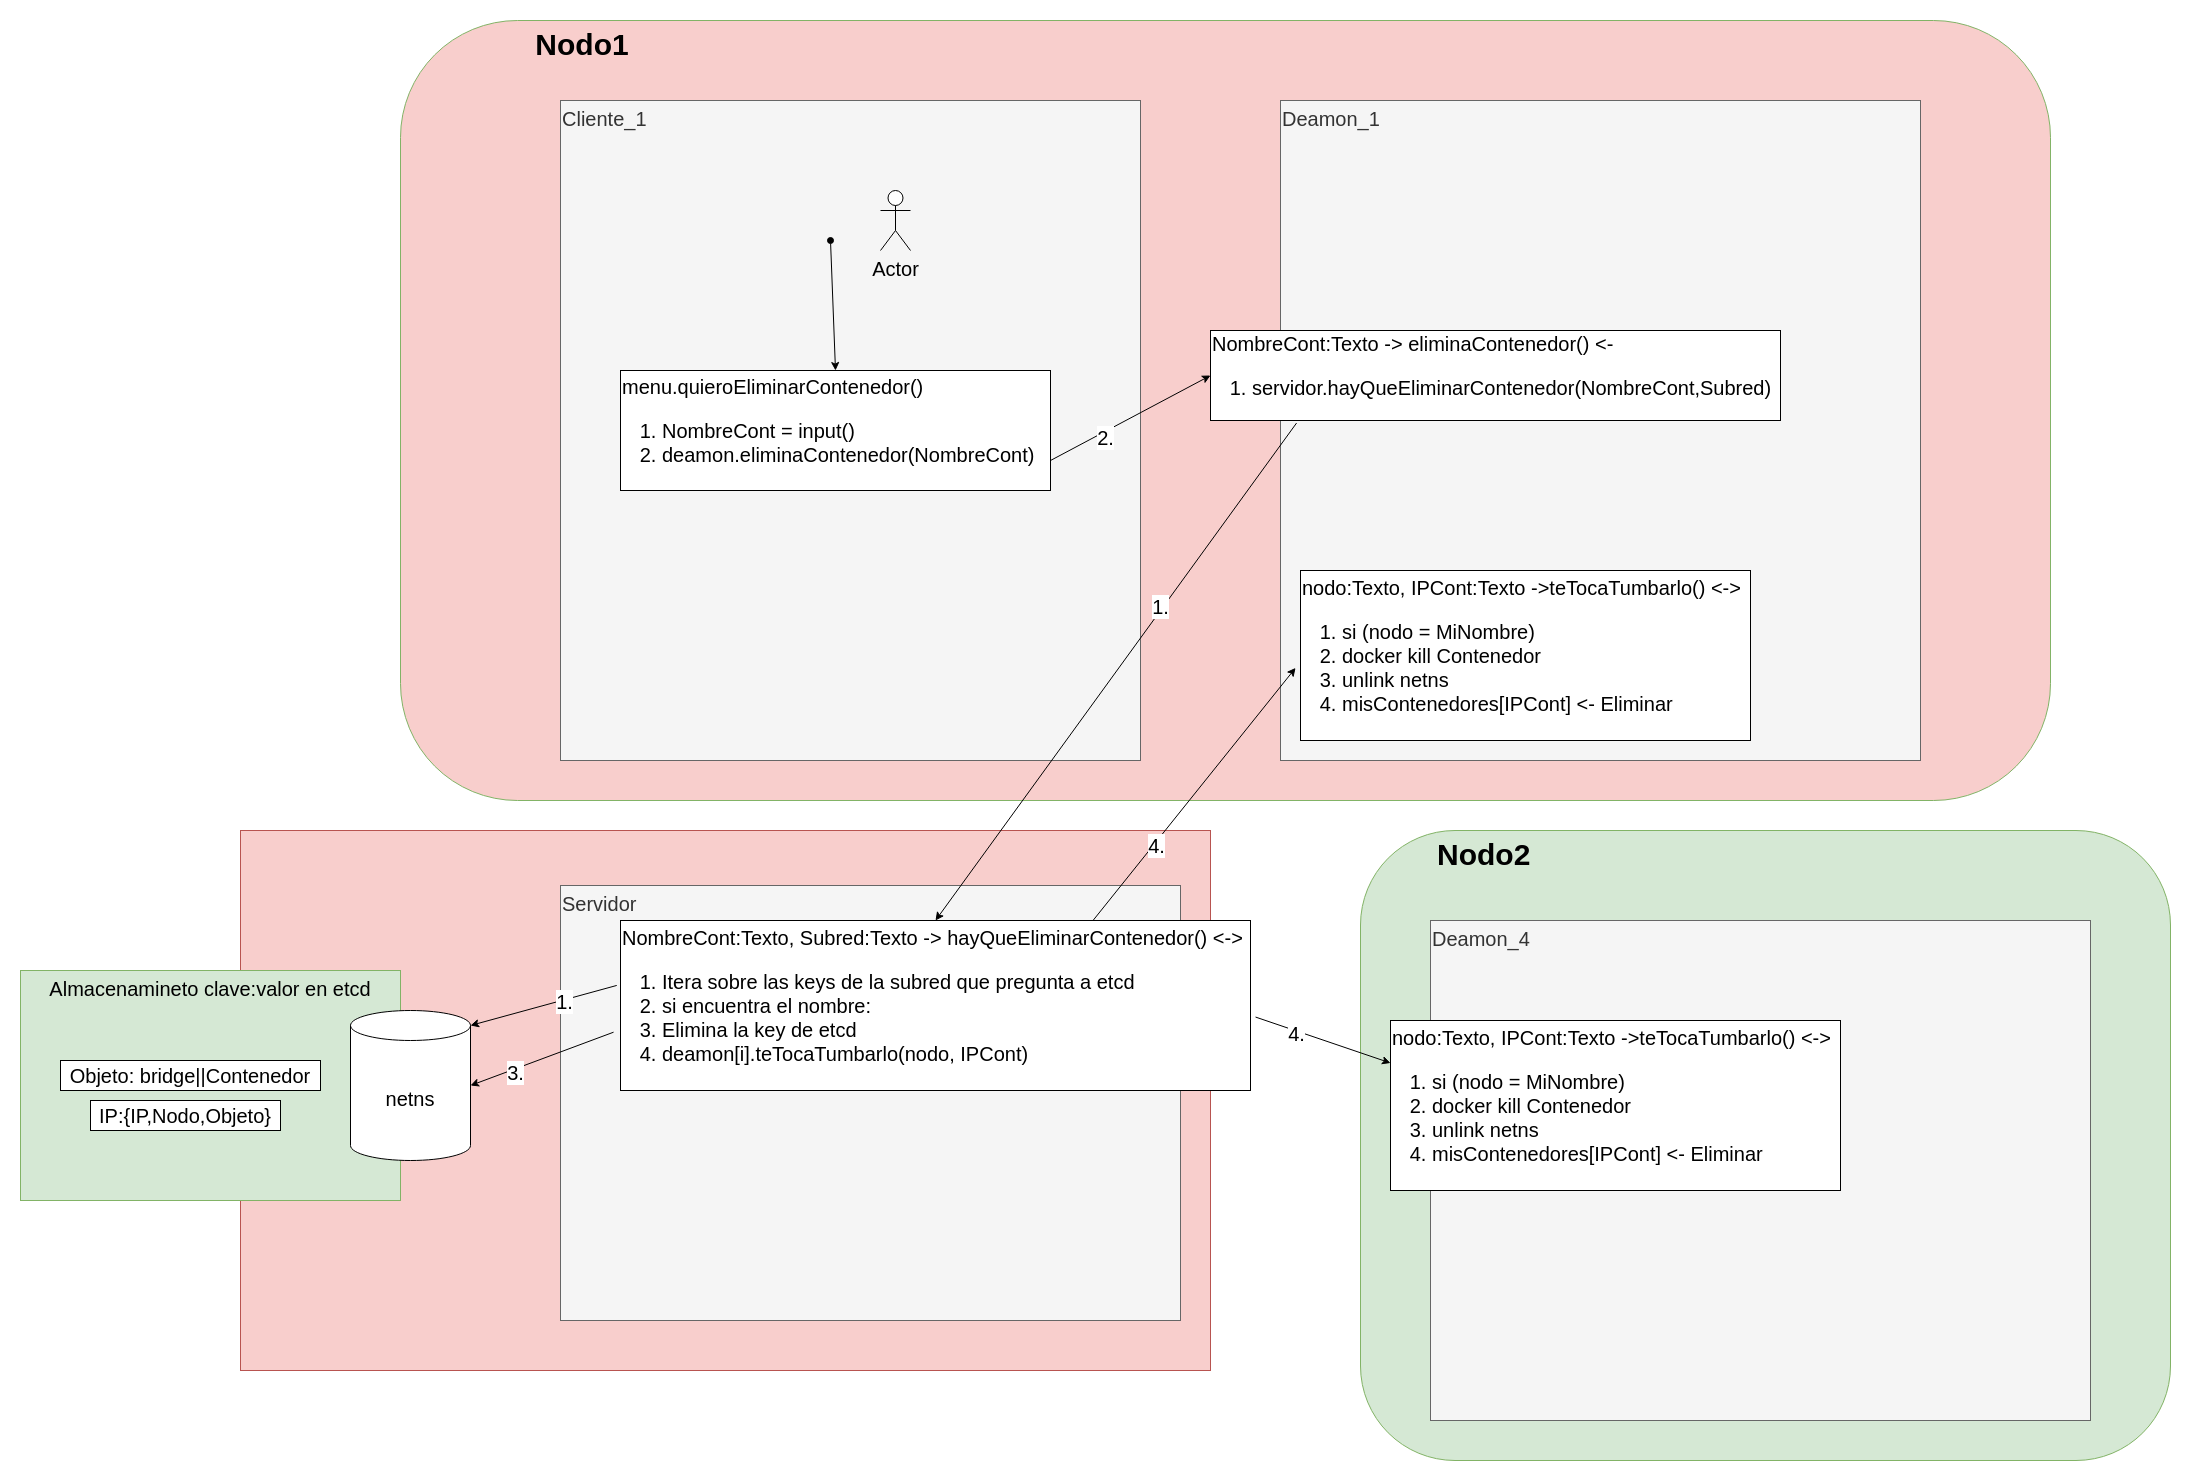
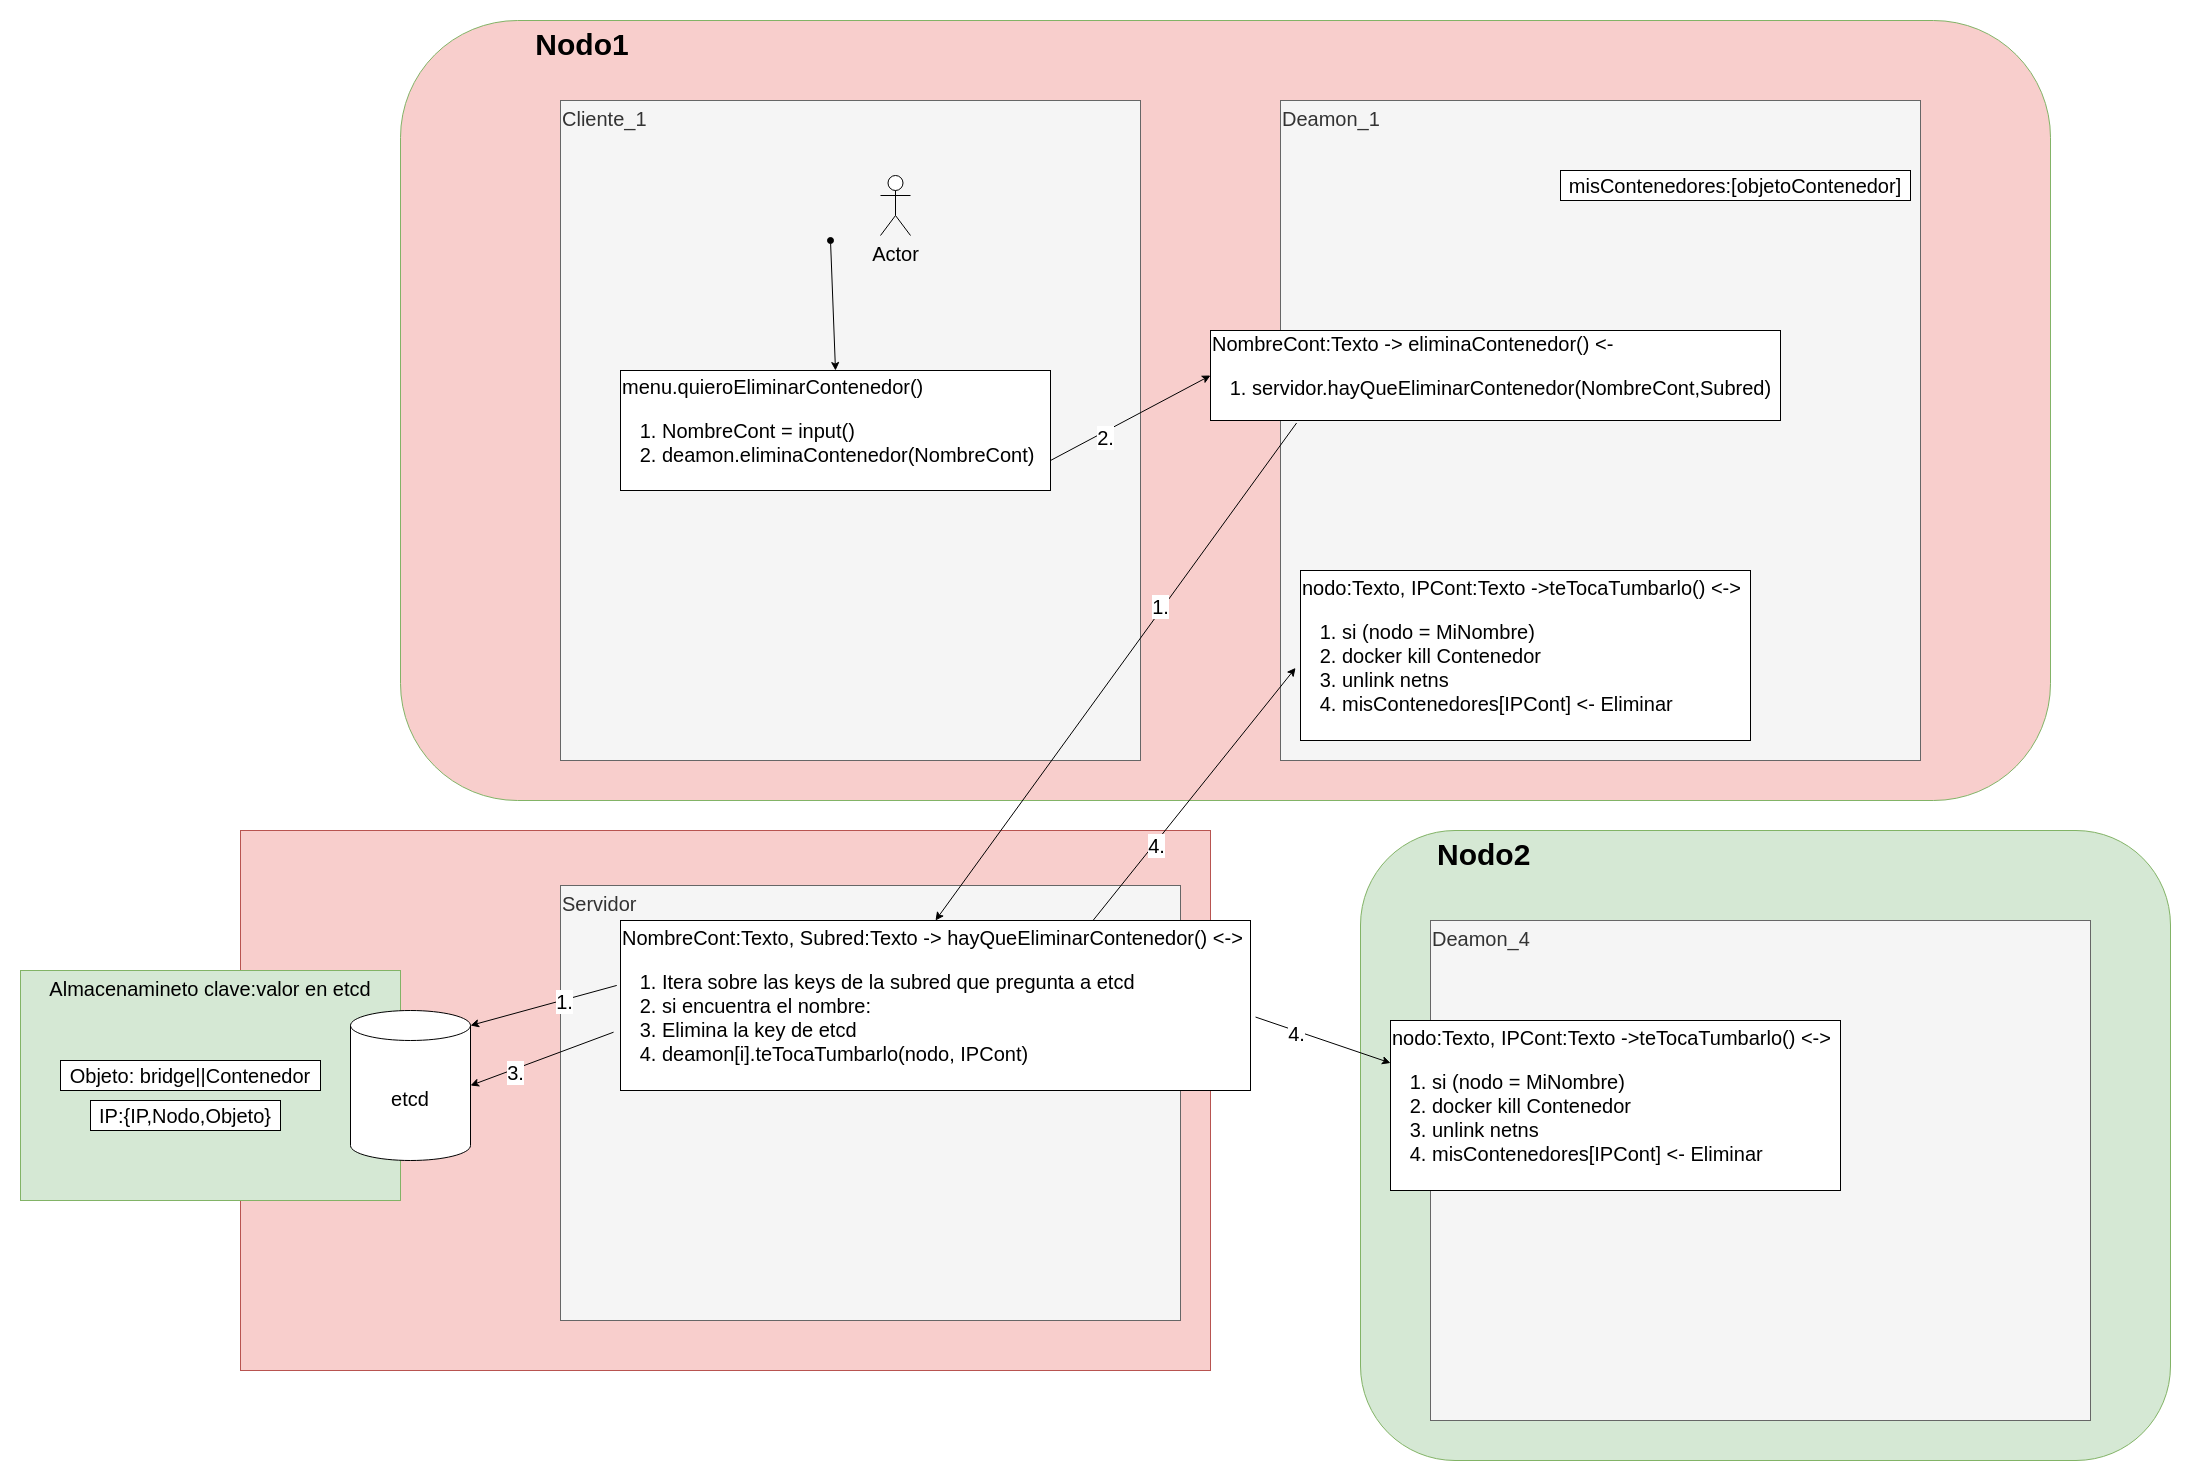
+ <mxCell id="31" value="misContenedores:[objetoContenedor]" style="rounded=0;whiteSpace=wrap;html=1;fontSize=20;autosize=1;" parent="1" vertex="1"><mxGeometry x="1560" y="170" width="350" height="30" as="geometry" /></mxCell>
- <mxCell id="11" value="Actor" style="shape=umlActor;verticalLabelPosition=bottom;verticalAlign=top;html=1;outlineConnect=0;fontSize=20;" parent="1" vertex="1"><mxGeometry x="880" y="190" width="30" height="60" as="geometry" /></mxCell>
+ <mxCell id="11" value="Actor" style="shape=umlActor;verticalLabelPosition=bottom;verticalAlign=top;html=1;outlineConnect=0;fontSize=20;" parent="1" vertex="1"><mxGeometry x="880" y="175" width="30" height="60" as="geometry" /></mxCell>
- <mxCell id="28" value="netns" style="shape=cylinder3;whiteSpace=wrap;html=1;boundedLbl=1;backgroundOutline=1;size=15;fontSize=20;" parent="1" vertex="1"><mxGeometry x="350" y="1010" width="120" height="150" as="geometry" /></mxCell>
+ <mxCell id="28" value="etcd" style="shape=cylinder3;whiteSpace=wrap;html=1;boundedLbl=1;backgroundOutline=1;size=15;fontSize=20;" parent="1" vertex="1"><mxGeometry x="350" y="1010" width="120" height="150" as="geometry" /></mxCell>
